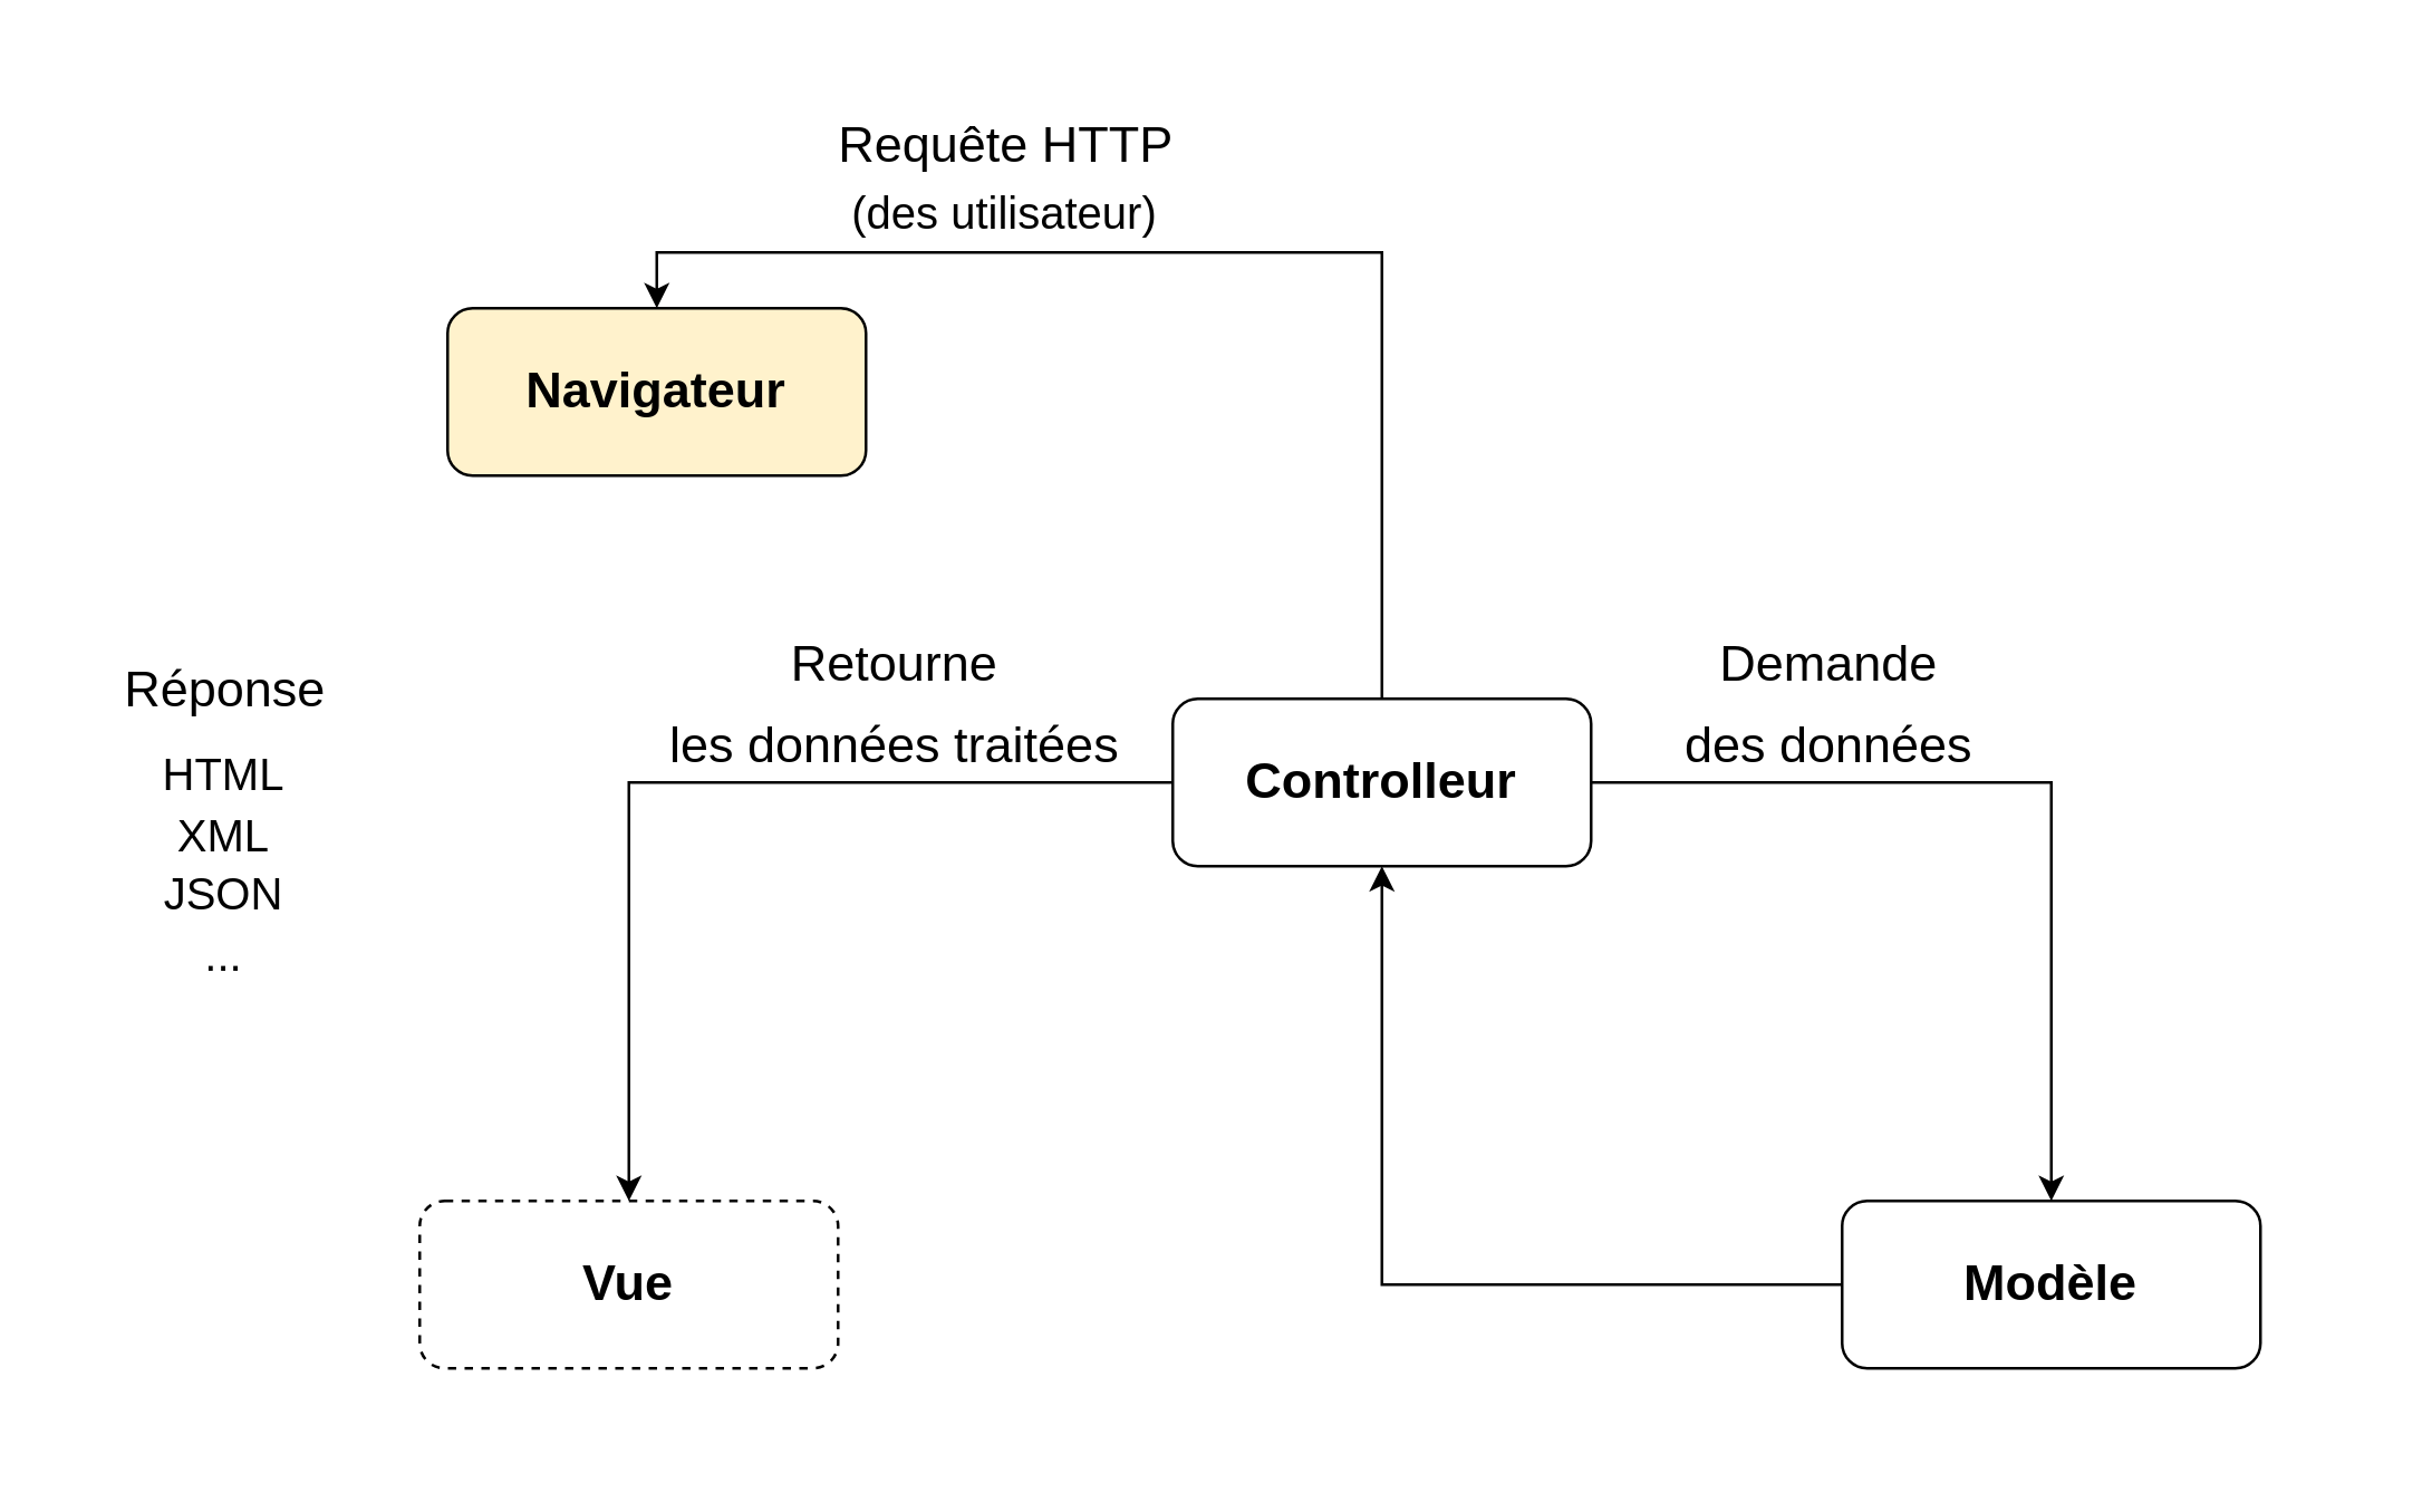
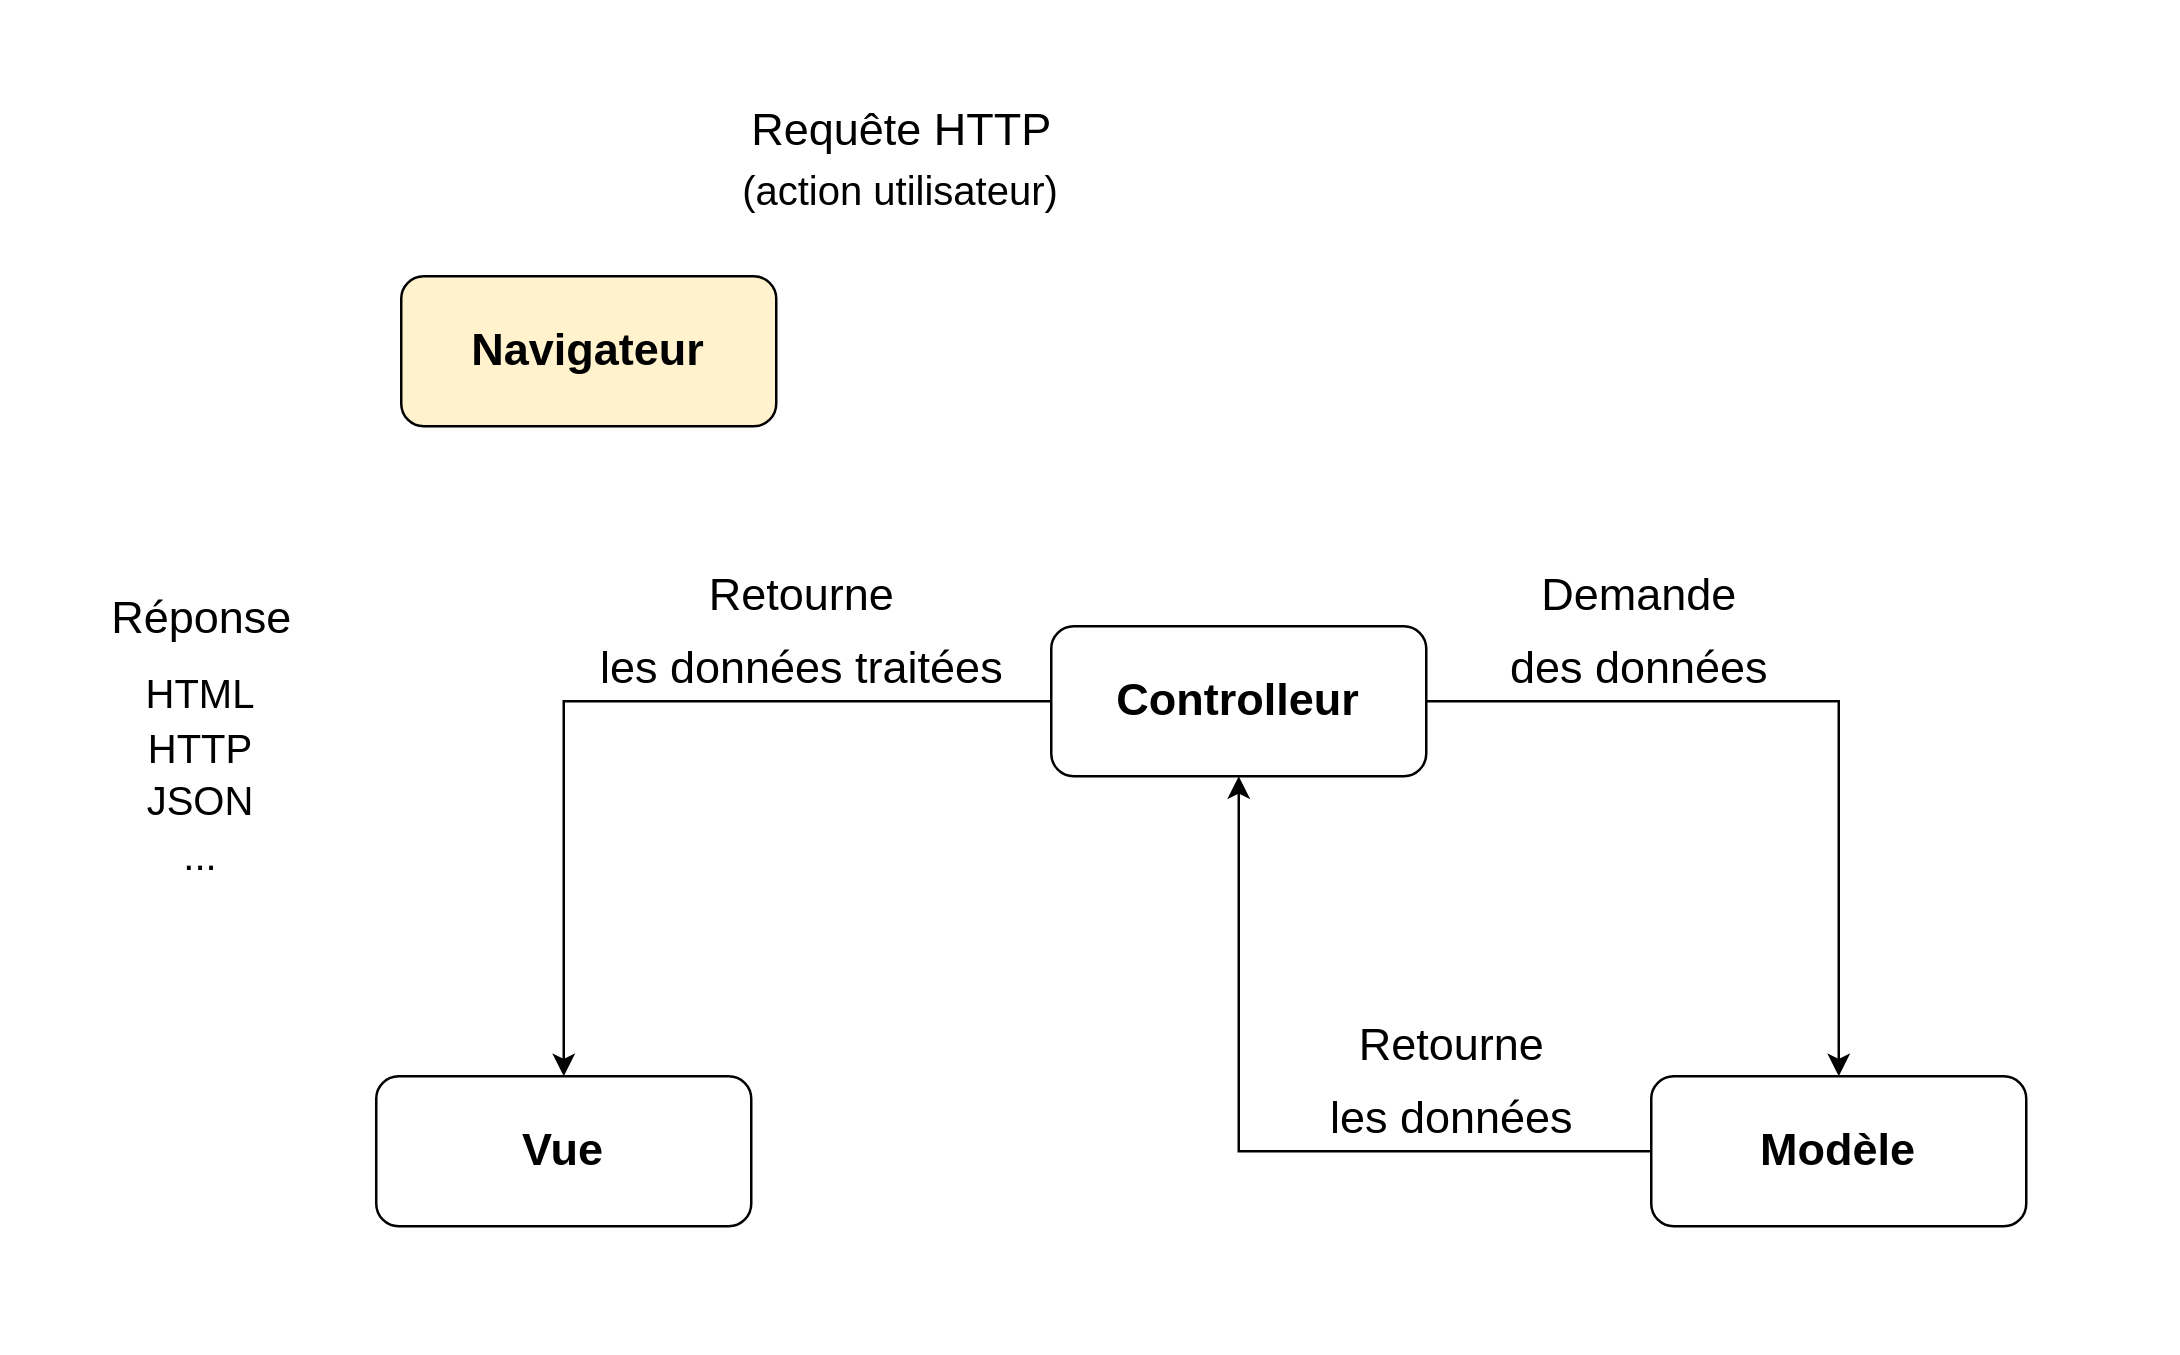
- <mxCell id="17" value="&lt;span style=&quot;color: rgb(0, 0, 0); font-family: Helvetica; font-style: normal; font-variant-ligatures: normal; font-variant-caps: normal; font-weight: 400; letter-spacing: normal; orphans: 2; text-indent: 0px; text-transform: none; widows: 2; word-spacing: 0px; -webkit-text-stroke-width: 0px; text-decoration-thickness: initial; text-decoration-style: initial; text-decoration-color: initial; float: none; display: inline !important;&quot;&gt;(des utilisateur)&lt;/span&gt;" style="text;whiteSpace=wrap;html=1;fontSize=16;align=center;" vertex="1" parent="1"><mxGeometry x="275" y="60" width="170" height="30" as="geometry" /></mxCell>
+ <mxCell id="17" value="&lt;span style=&quot;color: rgb(0, 0, 0); font-family: Helvetica; font-style: normal; font-variant-ligatures: normal; font-variant-caps: normal; font-weight: 400; letter-spacing: normal; orphans: 2; text-indent: 0px; text-transform: none; widows: 2; word-spacing: 0px; -webkit-text-stroke-width: 0px; text-decoration-thickness: initial; text-decoration-style: initial; text-decoration-color: initial; float: none; display: inline !important;&quot;&gt;(action utilisateur)&lt;/span&gt;" style="text;whiteSpace=wrap;html=1;fontSize=16;align=center;" vertex="1" parent="1"><mxGeometry x="275" y="60" width="170" height="30" as="geometry" /></mxCell>
- <mxCell id="5" style="edgeStyle=orthogonalEdgeStyle;rounded=0;orthogonalLoop=1;jettySize=auto;html=1;exitX=0.5;exitY=0;exitDx=0;exitDy=0;entryX=0.5;entryY=0;entryDx=0;entryDy=0;fontSize=18;" edge="1" parent="1" source="7" target="3"><mxGeometry relative="1" as="geometry" /></mxCell>
- <mxCell id="16" value="&lt;font style=&quot;font-size: 16px;&quot;&gt;&lt;span style=&quot;color: rgb(0, 0, 0); font-family: Helvetica; font-style: normal; font-variant-ligatures: normal; font-variant-caps: normal; font-weight: 400; letter-spacing: normal; orphans: 2; text-indent: 0px; text-transform: none; widows: 2; word-spacing: 0px; -webkit-text-stroke-width: 0px; text-decoration-thickness: initial; text-decoration-style: initial; text-decoration-color: initial; float: none; display: inline !important;&quot;&gt;HTML&lt;/span&gt;&lt;br style=&quot;color: rgb(0, 0, 0); font-family: Helvetica; font-style: normal; font-variant-ligatures: normal; font-variant-caps: normal; font-weight: 400; letter-spacing: normal; orphans: 2; text-indent: 0px; text-transform: none; widows: 2; word-spacing: 0px; -webkit-text-stroke-width: 0px; text-decoration-thickness: initial; text-decoration-style: initial; text-decoration-color: initial;&quot;&gt;&lt;span style=&quot;color: rgb(0, 0, 0); font-family: Helvetica; font-style: normal; font-variant-ligatures: normal; font-variant-caps: normal; font-weight: 400; letter-spacing: normal; orphans: 2; text-indent: 0px; text-transform: none; widows: 2; word-spacing: 0px; -webkit-text-stroke-width: 0px; text-decoration-thickness: initial; text-decoration-style: initial; text-decoration-color: initial; float: none; display: inline !important;&quot;&gt;XML&lt;/span&gt;&lt;br style=&quot;color: rgb(0, 0, 0); font-family: Helvetica; font-style: normal; font-variant-ligatures: normal; font-variant-caps: normal; font-weight: 400; letter-spacing: normal; orphans: 2; text-indent: 0px; text-transform: none; widows: 2; word-spacing: 0px; -webkit-text-stroke-width: 0px; text-decoration-thickness: initial; text-decoration-style: initial; text-decoration-color: initial;&quot;&gt;&lt;span style=&quot;color: rgb(0, 0, 0); font-family: Helvetica; font-style: normal; font-variant-ligatures: normal; font-variant-caps: normal; font-weight: 400; letter-spacing: normal; orphans: 2; text-indent: 0px; text-transform: none; widows: 2; word-spacing: 0px; -webkit-text-stroke-width: 0px; text-decoration-thickness: initial; text-decoration-style: initial; text-decoration-color: initial; float: none; display: inline !important;&quot;&gt;JSON&lt;/span&gt;&lt;br style=&quot;color: rgb(0, 0, 0); font-family: Helvetica; font-style: normal; font-variant-ligatures: normal; font-variant-caps: normal; font-weight: 400; letter-spacing: normal; orphans: 2; text-indent: 0px; text-transform: none; widows: 2; word-spacing: 0px; -webkit-text-stroke-width: 0px; text-decoration-thickness: initial; text-decoration-style: initial; text-decoration-color: initial;&quot;&gt;&lt;span style=&quot;color: rgb(0, 0, 0); font-family: Helvetica; font-style: normal; font-variant-ligatures: normal; font-variant-caps: normal; font-weight: 400; letter-spacing: normal; orphans: 2; text-indent: 0px; text-transform: none; widows: 2; word-spacing: 0px; -webkit-text-stroke-width: 0px; text-decoration-thickness: initial; text-decoration-style: initial; text-decoration-color: initial; float: none; display: inline !important;&quot;&gt;...&lt;/span&gt;&lt;/font&gt;" style="text;whiteSpace=wrap;html=1;fontSize=18;align=center;" vertex="1" parent="1"><mxGeometry x="40" y="260" width="80" height="110" as="geometry" /></mxCell>
+ <mxCell id="16" value="&lt;font style=&quot;font-size: 16px;&quot;&gt;&lt;span style=&quot;color: rgb(0, 0, 0); font-family: Helvetica; font-style: normal; font-variant-ligatures: normal; font-variant-caps: normal; font-weight: 400; letter-spacing: normal; orphans: 2; text-indent: 0px; text-transform: none; widows: 2; word-spacing: 0px; -webkit-text-stroke-width: 0px; text-decoration-thickness: initial; text-decoration-style: initial; text-decoration-color: initial; float: none; display: inline !important;&quot;&gt;HTML&lt;/span&gt;&lt;br style=&quot;color: rgb(0, 0, 0); font-family: Helvetica; font-style: normal; font-variant-ligatures: normal; font-variant-caps: normal; font-weight: 400; letter-spacing: normal; orphans: 2; text-indent: 0px; text-transform: none; widows: 2; word-spacing: 0px; -webkit-text-stroke-width: 0px; text-decoration-thickness: initial; text-decoration-style: initial; text-decoration-color: initial;&quot;&gt;&lt;span style=&quot;color: rgb(0, 0, 0); font-family: Helvetica; font-style: normal; font-variant-ligatures: normal; font-variant-caps: normal; font-weight: 400; letter-spacing: normal; orphans: 2; text-indent: 0px; text-transform: none; widows: 2; word-spacing: 0px; -webkit-text-stroke-width: 0px; text-decoration-thickness: initial; text-decoration-style: initial; text-decoration-color: initial; float: none; display: inline !important;&quot;&gt;HTTP&lt;/span&gt;&lt;br style=&quot;color: rgb(0, 0, 0); font-family: Helvetica; font-style: normal; font-variant-ligatures: normal; font-variant-caps: normal; font-weight: 400; letter-spacing: normal; orphans: 2; text-indent: 0px; text-transform: none; widows: 2; word-spacing: 0px; -webkit-text-stroke-width: 0px; text-decoration-thickness: initial; text-decoration-style: initial; text-decoration-color: initial;&quot;&gt;&lt;span style=&quot;color: rgb(0, 0, 0); font-family: Helvetica; font-style: normal; font-variant-ligatures: normal; font-variant-caps: normal; font-weight: 400; letter-spacing: normal; orphans: 2; text-indent: 0px; text-transform: none; widows: 2; word-spacing: 0px; -webkit-text-stroke-width: 0px; text-decoration-thickness: initial; text-decoration-style: initial; text-decoration-color: initial; float: none; display: inline !important;&quot;&gt;JSON&lt;/span&gt;&lt;br style=&quot;color: rgb(0, 0, 0); font-family: Helvetica; font-style: normal; font-variant-ligatures: normal; font-variant-caps: normal; font-weight: 400; letter-spacing: normal; orphans: 2; text-indent: 0px; text-transform: none; widows: 2; word-spacing: 0px; -webkit-text-stroke-width: 0px; text-decoration-thickness: initial; text-decoration-style: initial; text-decoration-color: initial;&quot;&gt;&lt;span style=&quot;color: rgb(0, 0, 0); font-family: Helvetica; font-style: normal; font-variant-ligatures: normal; font-variant-caps: normal; font-weight: 400; letter-spacing: normal; orphans: 2; text-indent: 0px; text-transform: none; widows: 2; word-spacing: 0px; -webkit-text-stroke-width: 0px; text-decoration-thickness: initial; text-decoration-style: initial; text-decoration-color: initial; float: none; display: inline !important;&quot;&gt;...&lt;/span&gt;&lt;/font&gt;" style="text;whiteSpace=wrap;html=1;fontSize=18;align=center;" vertex="1" parent="1"><mxGeometry x="40" y="260" width="80" height="110" as="geometry" /></mxCell>
+ <mxCell id="12" value="&lt;font style=&quot;font-size: 18px; font-weight: normal;&quot;&gt;Retourne&lt;br&gt;les données&lt;/font&gt;" style="text;strokeColor=none;fillColor=none;html=1;fontSize=24;fontStyle=1;verticalAlign=middle;align=center;" vertex="1" parent="1"><mxGeometry x="530" y="410" width="100" height="40" as="geometry" /></mxCell>
- <mxCell id="10" value="&lt;b&gt;&lt;font style=&quot;font-size: 18px;&quot;&gt;Vue&lt;br&gt;&lt;/font&gt;&lt;/b&gt;" style="rounded=1;whiteSpace=wrap;html=1;dashed=1;" vertex="1" parent="1"><mxGeometry x="150" y="430" width="150" height="60" as="geometry" /></mxCell>
+ <mxCell id="10" value="&lt;b&gt;&lt;font style=&quot;font-size: 18px;&quot;&gt;Vue&lt;br&gt;&lt;/font&gt;&lt;/b&gt;" style="rounded=1;whiteSpace=wrap;html=1;" vertex="1" parent="1"><mxGeometry x="150" y="430" width="150" height="60" as="geometry" /></mxCell>
